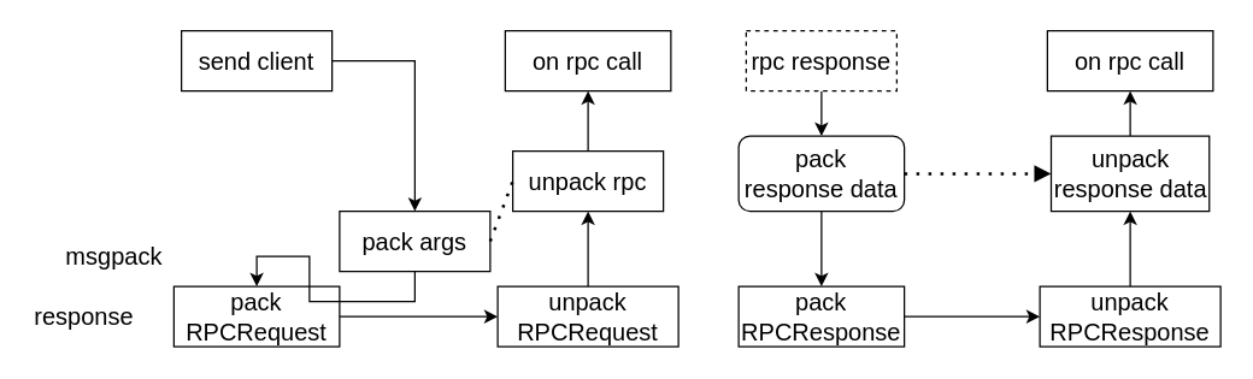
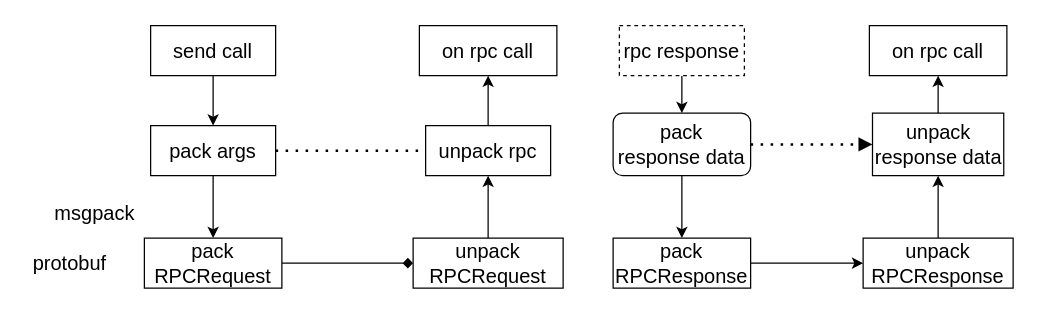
- <mxCell id="3" value="&lt;font style=&quot;font-size: 16px&quot;&gt;send client&lt;/font&gt;" style="rounded=0;whiteSpace=wrap;html=1;" vertex="1" parent="1"><mxGeometry x="120" y="20" width="100" height="40" as="geometry" /></mxCell>
+ <mxCell id="3" value="&lt;font style=&quot;font-size: 16px&quot;&gt;send call&lt;/font&gt;" style="rounded=0;whiteSpace=wrap;html=1;" vertex="1" parent="1"><mxGeometry x="120" y="20" width="100" height="40" as="geometry" /></mxCell>
- <mxCell id="10" value="&lt;span style=&quot;font-size: 16px&quot;&gt;pack args&lt;/span&gt;" style="rounded=0;whiteSpace=wrap;html=1;" vertex="1" parent="1"><mxGeometry x="225" y="140" width="100" height="40" as="geometry" /></mxCell>
+ <mxCell id="10" value="&lt;span style=&quot;font-size: 16px&quot;&gt;pack args&lt;/span&gt;" style="rounded=0;whiteSpace=wrap;html=1;" vertex="1" parent="1"><mxGeometry x="120" y="100" width="100" height="40" as="geometry" /></mxCell>
- <mxCell id="27" value="&lt;span style=&quot;font-size: 16px&quot;&gt;response&lt;/span&gt;" style="text;html=1;resizable=0;autosize=1;align=center;verticalAlign=middle;points=[];fillColor=none;strokeColor=none;rounded=0;" vertex="1" parent="1"><mxGeometry x="20" y="200" width="70" height="20" as="geometry" /></mxCell>
+ <mxCell id="27" value="&lt;span style=&quot;font-size: 16px&quot;&gt;protobuf&lt;/span&gt;" style="text;html=1;resizable=0;autosize=1;align=center;verticalAlign=middle;points=[];fillColor=none;strokeColor=none;rounded=0;" vertex="1" parent="1"><mxGeometry x="20" y="200" width="70" height="20" as="geometry" /></mxCell>
- <mxCell id="4" style="edgeStyle=orthogonalEdgeStyle;rounded=0;orthogonalLoop=1;jettySize=auto;html=1;fontSize=16;" edge="1" parent="1" source="5" target="7"><mxGeometry relative="1" as="geometry" /></mxCell>
+ <mxCell id="4" style="edgeStyle=orthogonalEdgeStyle;rounded=0;orthogonalLoop=1;jettySize=auto;html=1;fontSize=16;endArrow=diamond;" edge="1" parent="1" source="5" target="7"><mxGeometry relative="1" as="geometry" /></mxCell>
